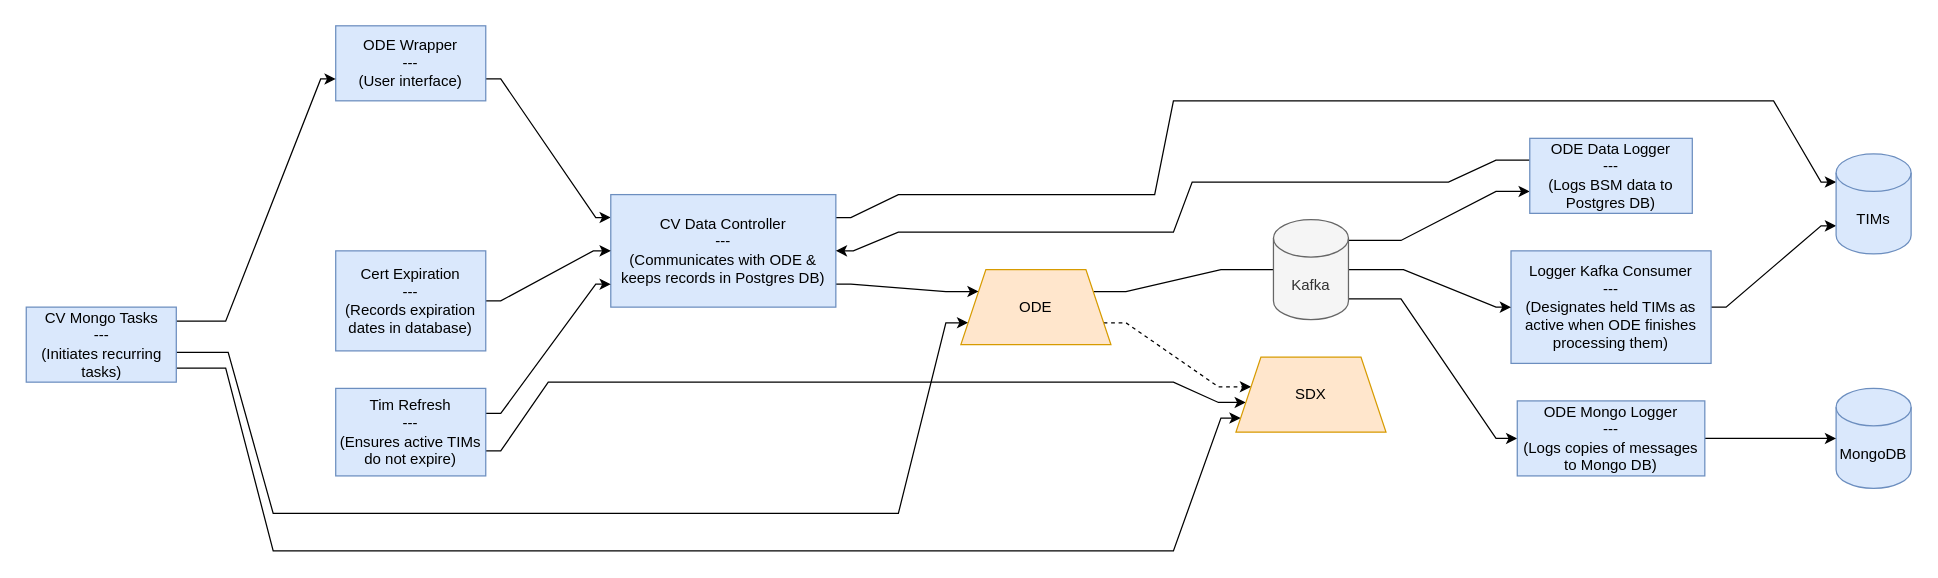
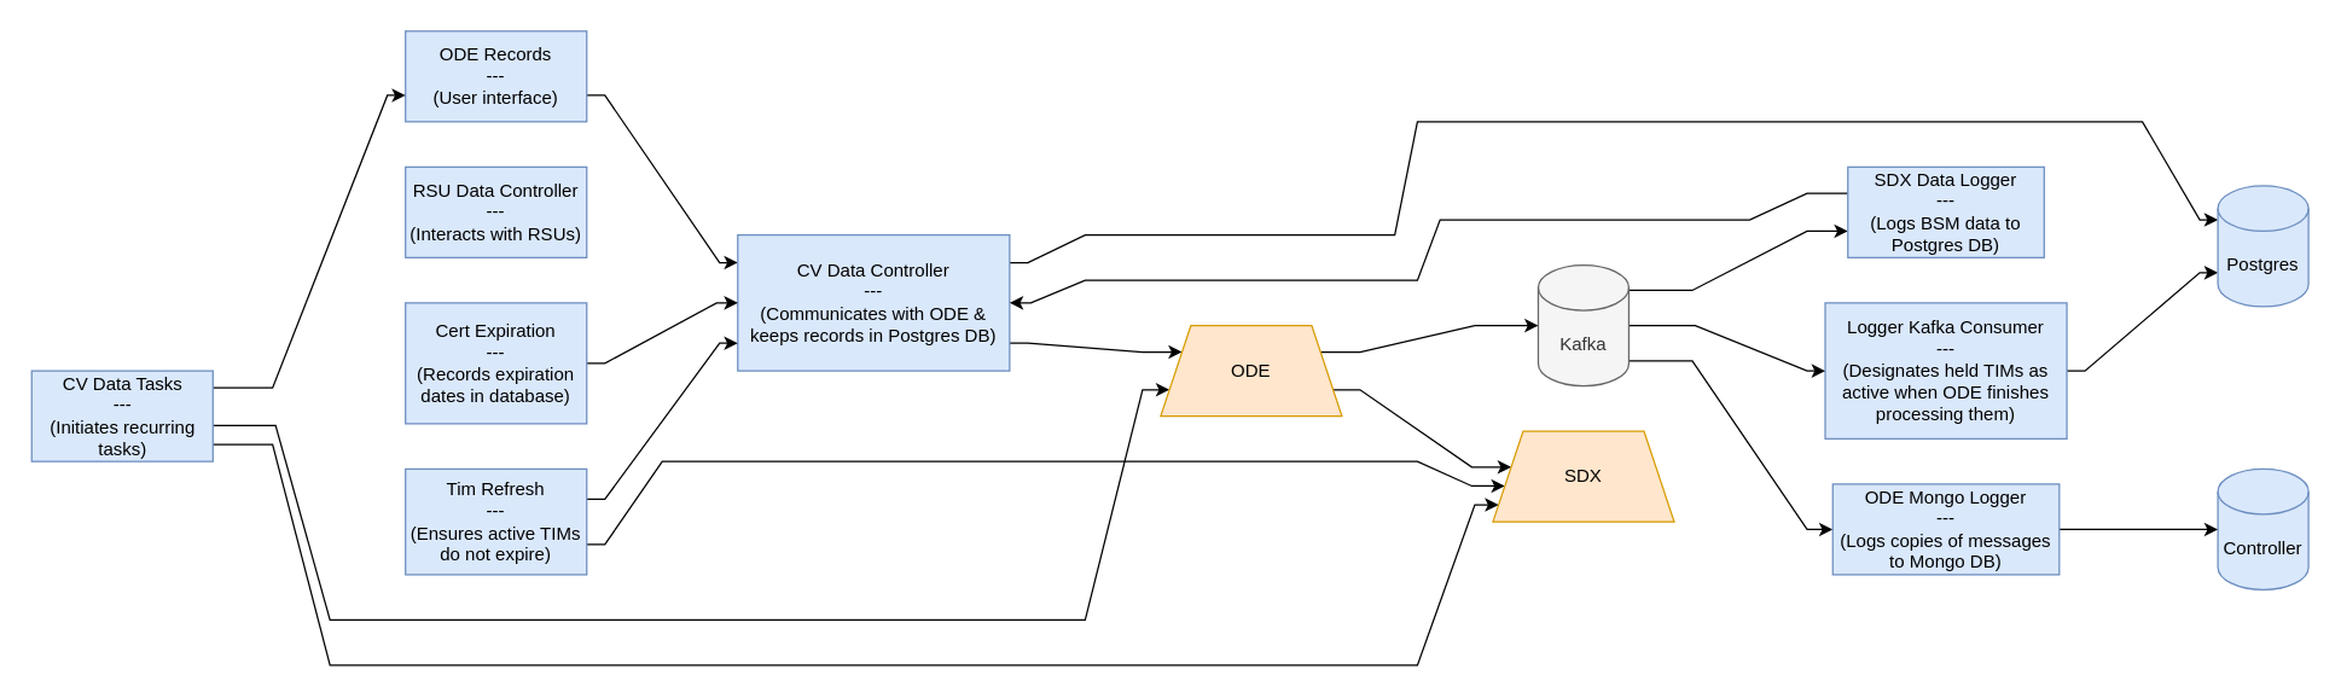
- <mxCell id="3" value="ODE Wrapper&lt;br&gt;---&lt;br&gt;(User interface)" style="rounded=0;whiteSpace=wrap;html=1;fillColor=#dae8fc;strokeColor=#6c8ebf;" parent="1" vertex="1"><mxGeometry x="268" width="120" height="60" as="geometry" y="20" /></mxCell>
+ <mxCell id="3" value="ODE Records&lt;br&gt;---&lt;br&gt;(User interface)" style="rounded=0;whiteSpace=wrap;html=1;fillColor=#dae8fc;strokeColor=#6c8ebf;" parent="1" vertex="1"><mxGeometry x="268" width="120" height="60" as="geometry" y="20" /></mxCell>
+ <mxCell id="19" value="RSU Data Controller&lt;br&gt;---&lt;br&gt;(Interacts with RSUs)" style="rounded=0;whiteSpace=wrap;html=1;fillColor=#dae8fc;strokeColor=#6c8ebf;" parent="1" vertex="1"><mxGeometry x="268" y="110" width="120" height="60" as="geometry" /></mxCell>
- <mxCell id="24" value="ODE Data Logger&lt;br&gt;---&lt;br&gt;&lt;div&gt;(Logs BSM data to Postgres DB)&lt;/div&gt;" style="rounded=0;whiteSpace=wrap;html=1;fillColor=#dae8fc;strokeColor=#6c8ebf;" parent="1" vertex="1"><mxGeometry x="1223" y="110" width="130" height="60" as="geometry" /></mxCell>
+ <mxCell id="24" value="SDX Data Logger&lt;br&gt;---&lt;br&gt;&lt;div&gt;(Logs BSM data to Postgres DB)&lt;/div&gt;" style="rounded=0;whiteSpace=wrap;html=1;fillColor=#dae8fc;strokeColor=#6c8ebf;" parent="1" vertex="1"><mxGeometry x="1223" y="110" width="130" height="60" as="geometry" /></mxCell>
- <mxCell id="32" value="TIMs" style="shape=cylinder3;whiteSpace=wrap;html=1;boundedLbl=1;backgroundOutline=1;size=15;fillColor=#dae8fc;strokeColor=#6c8ebf;" parent="1" vertex="1"><mxGeometry x="1468" y="122.5" width="60" height="80" as="geometry" /></mxCell>
+ <mxCell id="32" value="Postgres" style="shape=cylinder3;whiteSpace=wrap;html=1;boundedLbl=1;backgroundOutline=1;size=15;fillColor=#dae8fc;strokeColor=#6c8ebf;" parent="1" vertex="1"><mxGeometry x="1468" y="122.5" width="60" height="80" as="geometry" /></mxCell>
- <mxCell id="7" style="rounded=0;orthogonalLoop=1;jettySize=auto;html=1;noEdgeStyle=1;orthogonal=1;endArrow=none;" parent="1" source="30" target="15" edge="1"><mxGeometry relative="1" as="geometry"><mxPoint x="430.5" y="600" as="sourcePoint" /><Array as="points"><mxPoint x="900" y="232.5" /><mxPoint x="976" y="215" /></Array></mxGeometry></mxCell>
+ <mxCell id="7" style="rounded=0;orthogonalLoop=1;jettySize=auto;html=1;noEdgeStyle=1;orthogonal=1;" parent="1" source="30" target="15" edge="1"><mxGeometry relative="1" as="geometry"><mxPoint x="430.5" y="600" as="sourcePoint" /><Array as="points"><mxPoint x="900" y="232.5" /><mxPoint x="976" y="215" /></Array></mxGeometry></mxCell>
- <mxCell id="31" value="CV Mongo Tasks&lt;div&gt;---&lt;/div&gt;&lt;div&gt;(Initiates recurring tasks)&lt;/div&gt;" style="rounded=0;whiteSpace=wrap;html=1;fillColor=#dae8fc;strokeColor=#6c8ebf;" parent="1" vertex="1"><mxGeometry x="20.5" y="245" width="120" height="60" as="geometry" /></mxCell>
+ <mxCell id="31" value="CV Data Tasks&lt;div&gt;---&lt;/div&gt;&lt;div&gt;(Initiates recurring tasks)&lt;/div&gt;" style="rounded=0;whiteSpace=wrap;html=1;fillColor=#dae8fc;strokeColor=#6c8ebf;" parent="1" vertex="1"><mxGeometry x="20.5" y="245" width="120" height="60" as="geometry" /></mxCell>
- <mxCell id="8" style="rounded=0;orthogonalLoop=1;jettySize=auto;html=1;noEdgeStyle=1;orthogonal=1;dashed=1;" parent="1" source="30" target="29" edge="1"><mxGeometry relative="1" as="geometry"><mxPoint x="395.5" y="600" as="sourcePoint" /><Array as="points"><mxPoint x="900" y="257.5" /><mxPoint x="974" y="308.75" /></Array></mxGeometry></mxCell>
+ <mxCell id="8" style="rounded=0;orthogonalLoop=1;jettySize=auto;html=1;noEdgeStyle=1;orthogonal=1;" parent="1" source="30" target="29" edge="1"><mxGeometry relative="1" as="geometry"><mxPoint x="395.5" y="600" as="sourcePoint" /><Array as="points"><mxPoint x="900" y="257.5" /><mxPoint x="974" y="308.75" /></Array></mxGeometry></mxCell>
- <mxCell id="11" value="MongoDB" style="shape=cylinder3;whiteSpace=wrap;html=1;boundedLbl=1;backgroundOutline=1;size=15;fillColor=#dae8fc;strokeColor=#6c8ebf;" parent="1" vertex="1"><mxGeometry x="1468" y="310" width="60" height="80" as="geometry" /></mxCell>
+ <mxCell id="11" value="Controller" style="shape=cylinder3;whiteSpace=wrap;html=1;boundedLbl=1;backgroundOutline=1;size=15;fillColor=#dae8fc;strokeColor=#6c8ebf;" parent="1" vertex="1"><mxGeometry x="1468" y="310" width="60" height="80" as="geometry" /></mxCell>
